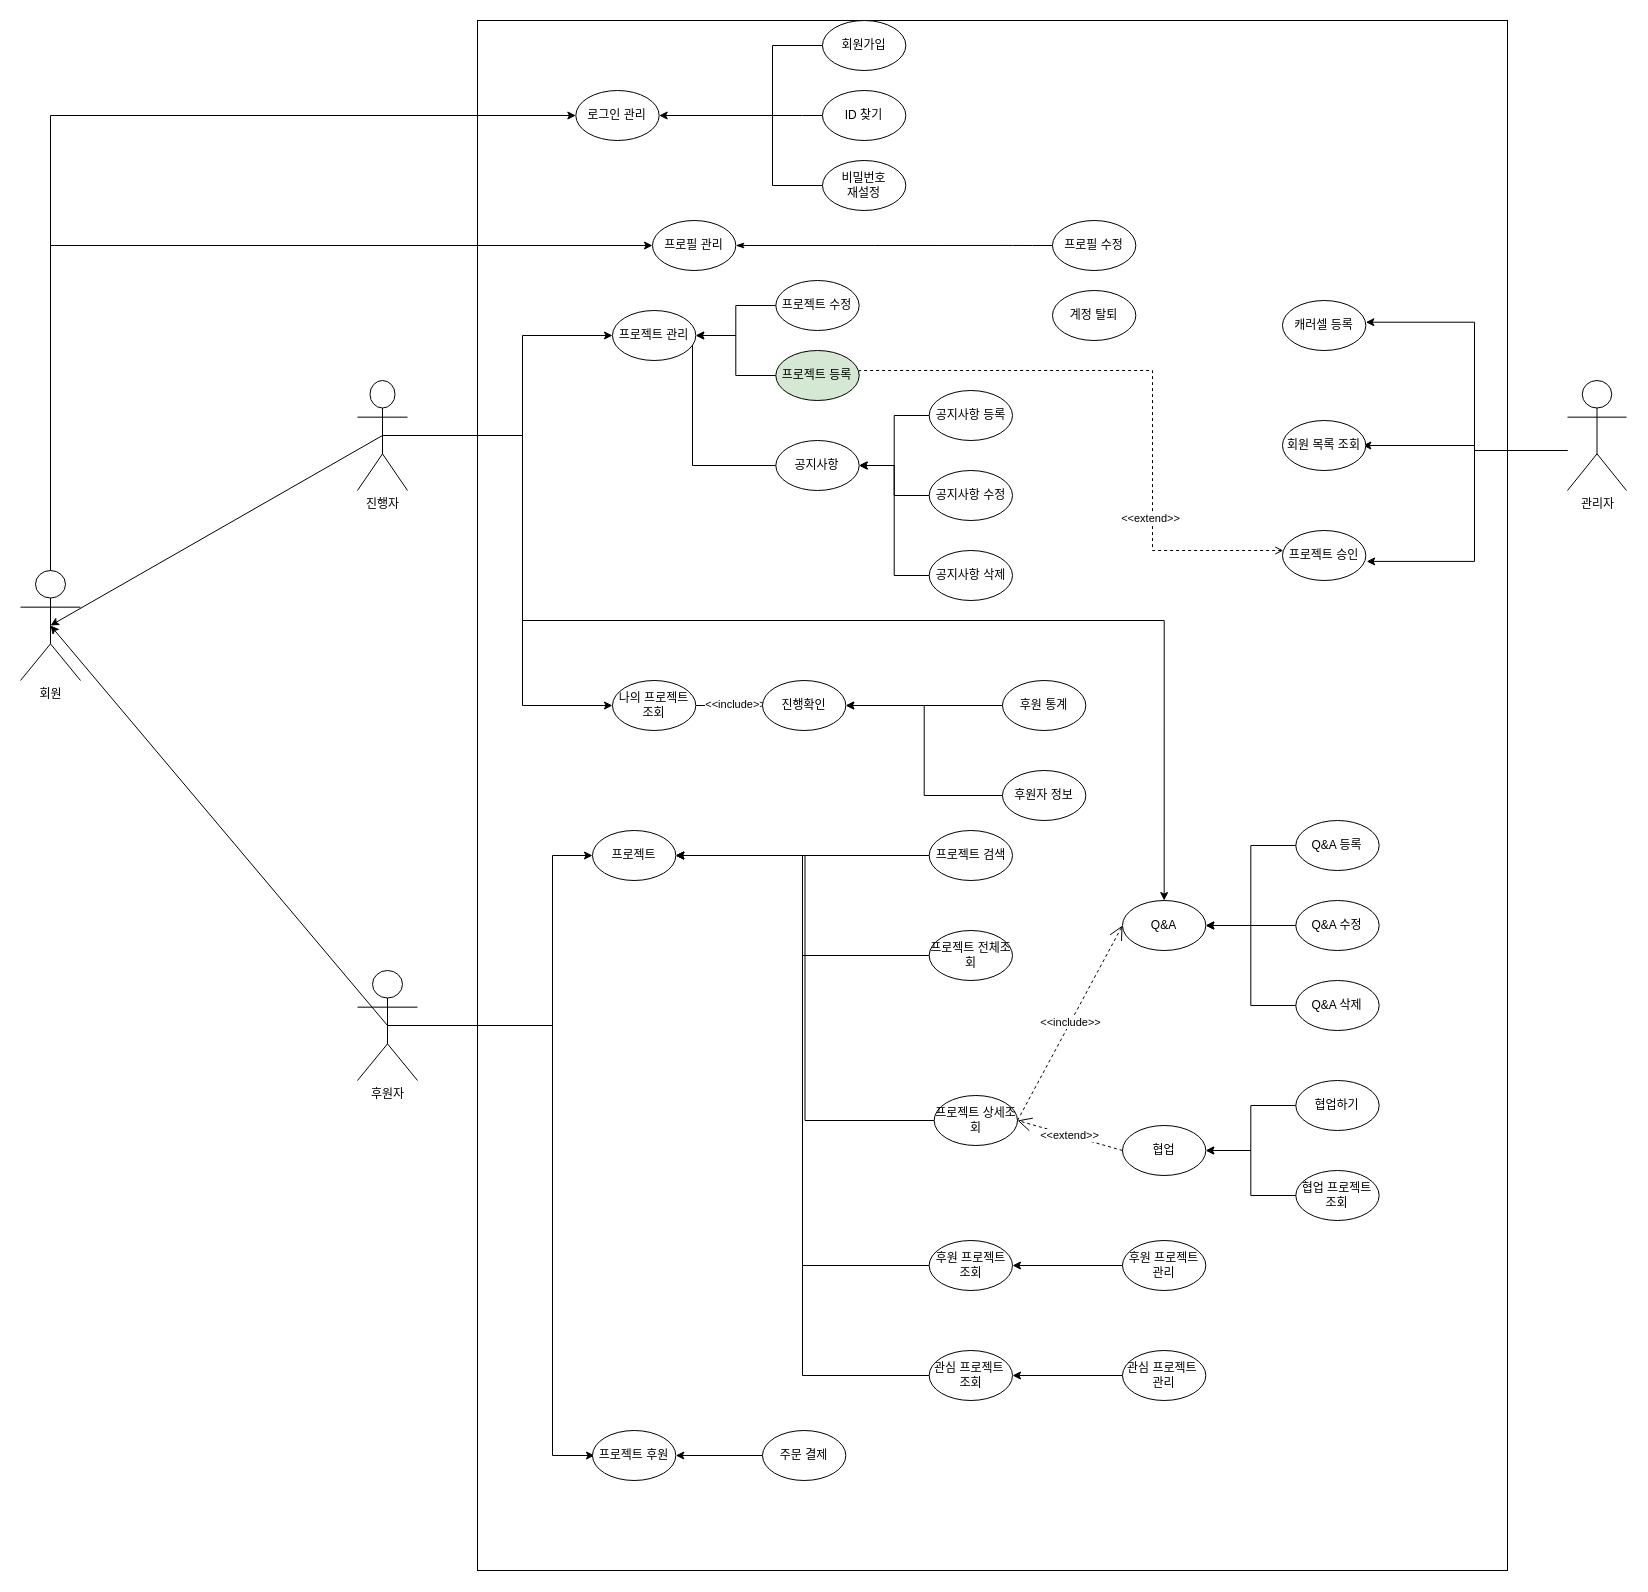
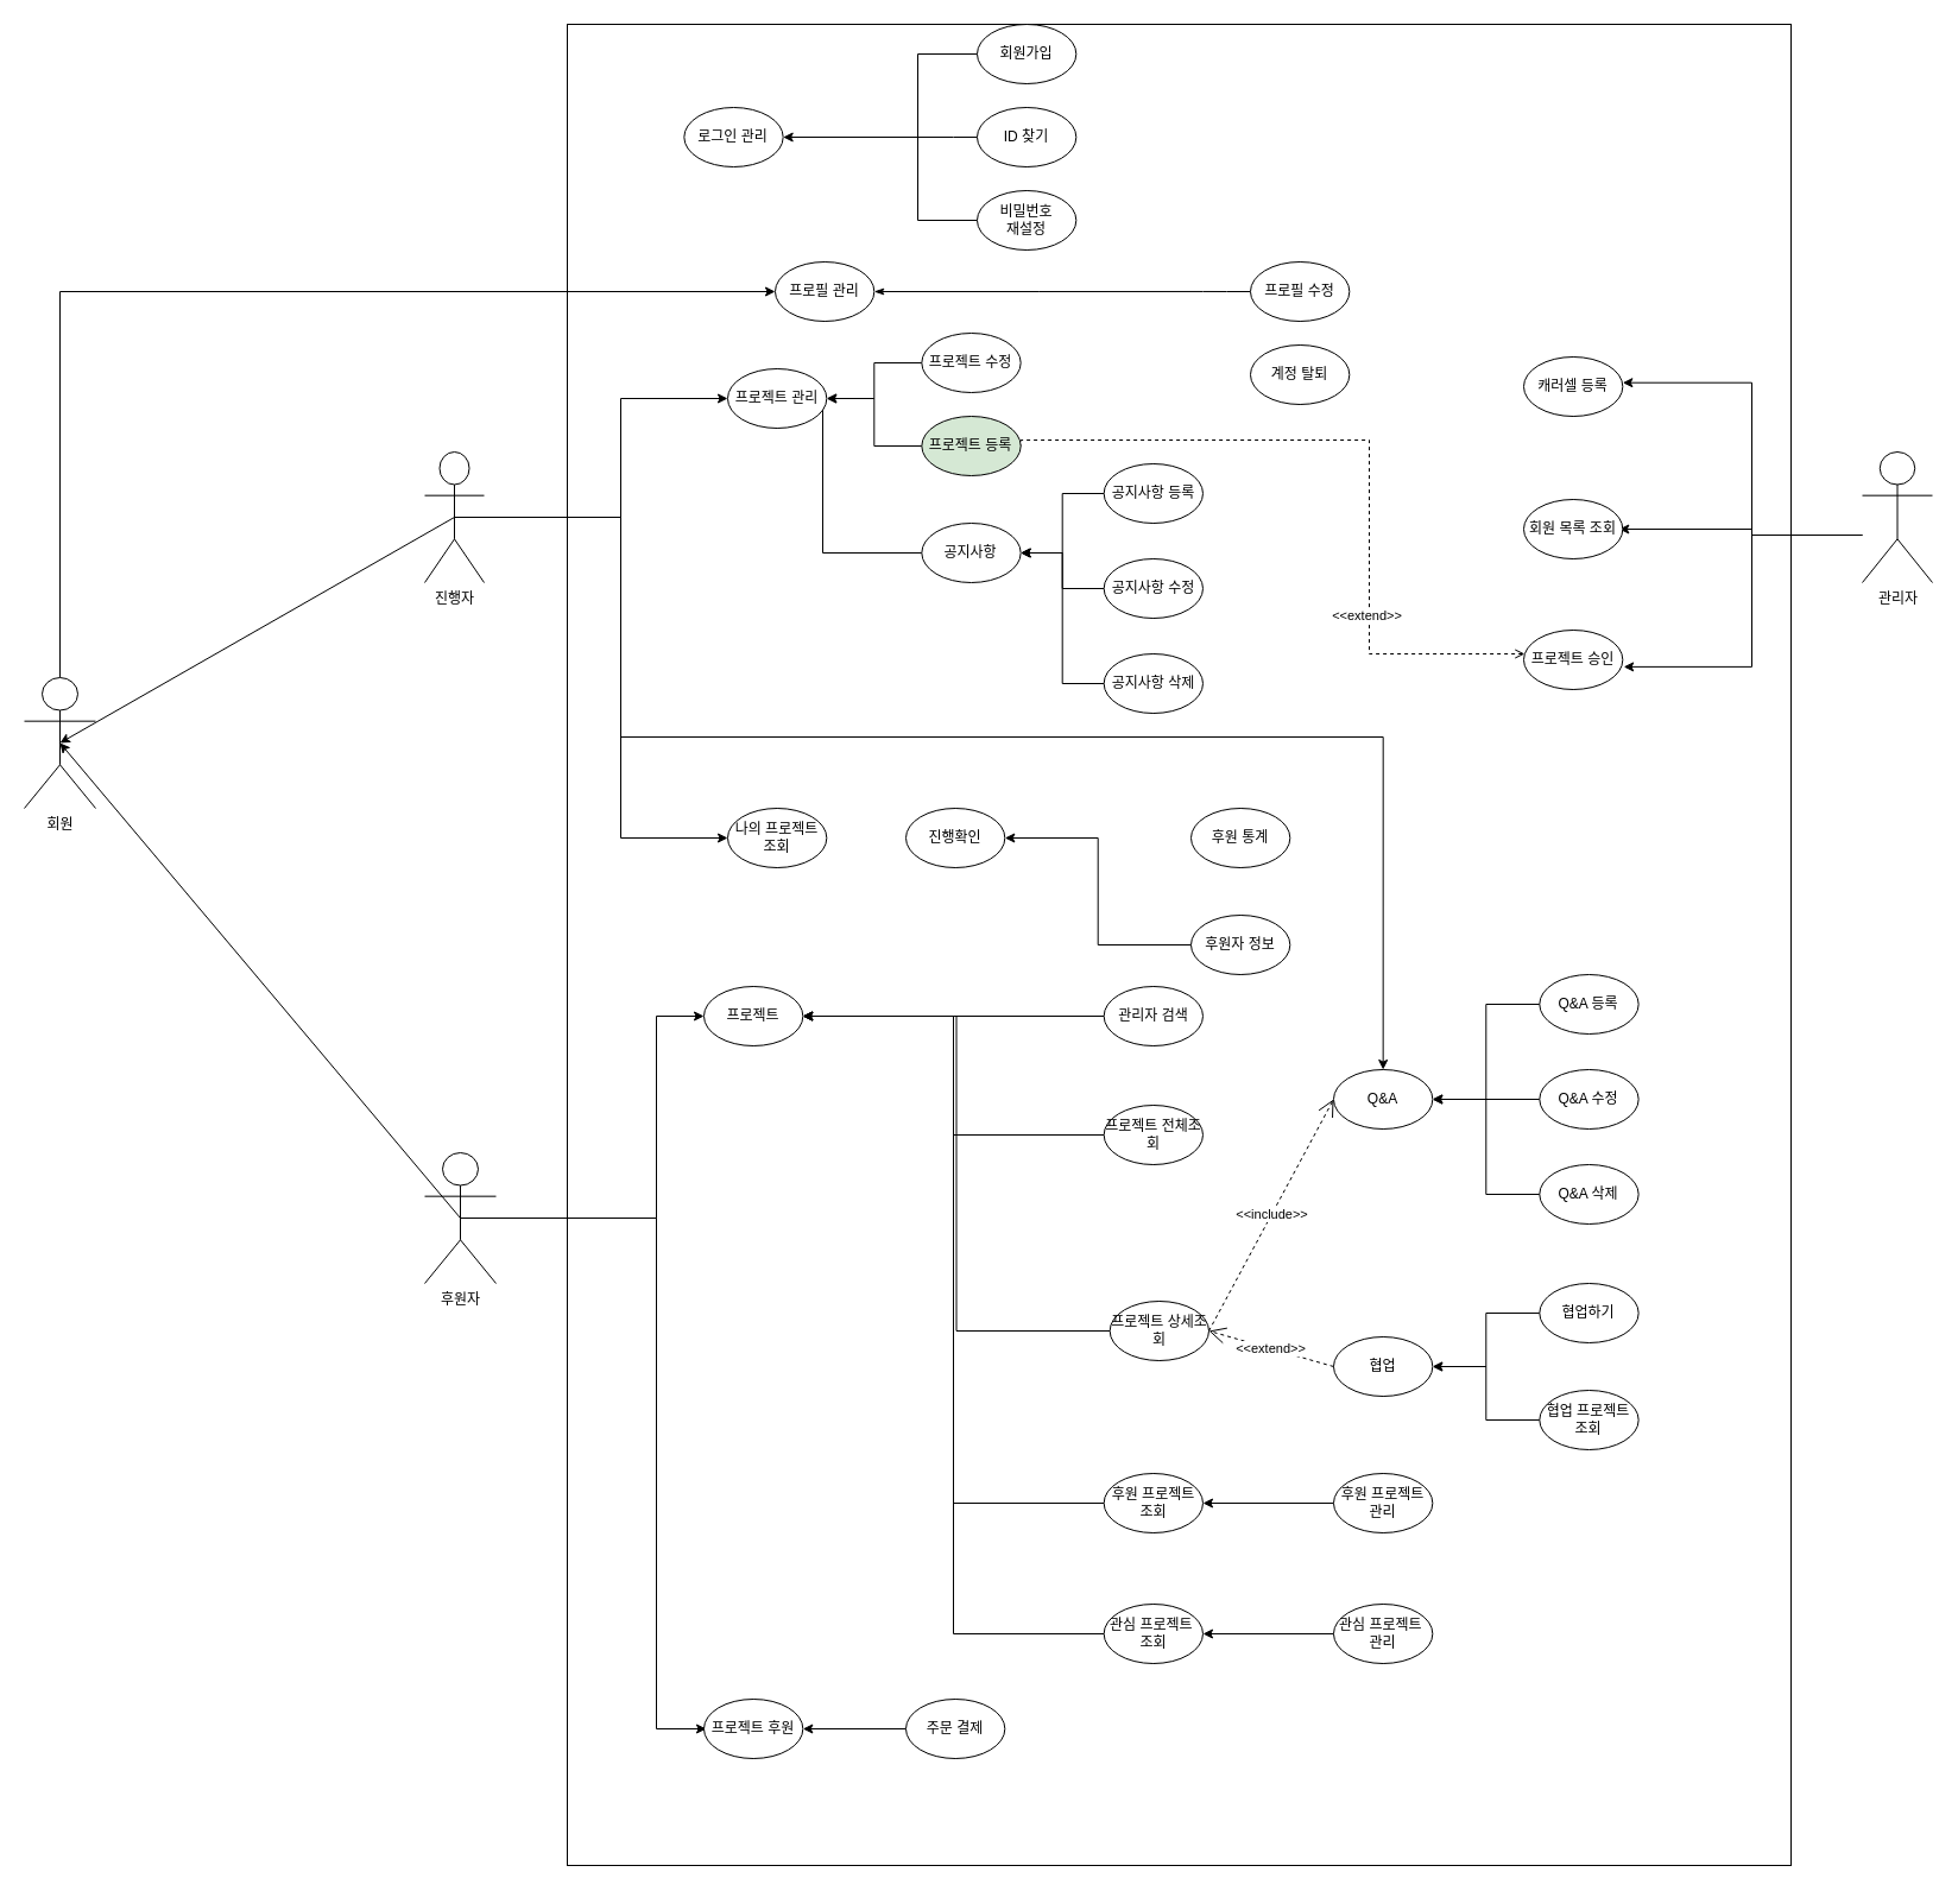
- <mxCell id="6" value="" style="edgeStyle=orthogonalEdgeStyle;rounded=0;orthogonalLoop=1;jettySize=auto;html=1;entryX=0;entryY=0.5;entryDx=0;entryDy=0;exitX=0.5;exitY=0;exitDx=0;exitDy=0;exitPerimeter=0;" edge="1" parent="1" source="75" target="12"><mxGeometry relative="1" as="geometry"><mxPoint x="577.308" y="119.957" as="targetPoint" /><Array as="points"><mxPoint x="50" y="115" /></Array></mxGeometry></mxCell>
- <mxCell id="30" style="edgeStyle=orthogonalEdgeStyle;rounded=0;orthogonalLoop=1;jettySize=auto;html=1;entryX=0;entryY=0.5;entryDx=0;entryDy=0;" edge="1" parent="1" source="32" target="70"><mxGeometry relative="1" as="geometry" /></mxCell>
- <mxCell id="31" value="&amp;lt;&amp;lt;include&amp;gt;&amp;gt;" style="edgeLabel;html=1;align=center;verticalAlign=middle;resizable=0;points=[];" connectable="0" vertex="1" parent="30"><mxGeometry x="0.162" y="2" relative="1" as="geometry"><mxPoint as="offset" /></mxGeometry></mxCell>
- <mxCell id="68" value="" style="edgeStyle=orthogonalEdgeStyle;rounded=0;orthogonalLoop=1;jettySize=auto;html=1;" edge="1" parent="1" source="69" target="70"><mxGeometry relative="1" as="geometry" /></mxCell>
- <mxCell id="18" value="프로젝트 검색" style="ellipse;whiteSpace=wrap;html=1;" vertex="1" parent="1"><mxGeometry x="928.67" y="830" width="83.33" height="50" as="geometry" /></mxCell>
+ <mxCell id="18" value="관리자 검색" style="ellipse;whiteSpace=wrap;html=1;" vertex="1" parent="1"><mxGeometry x="928.67" y="830" width="83.33" height="50" as="geometry" /></mxCell>
